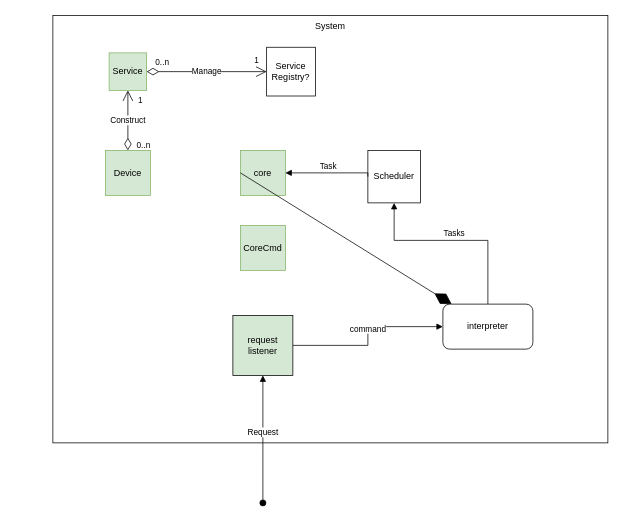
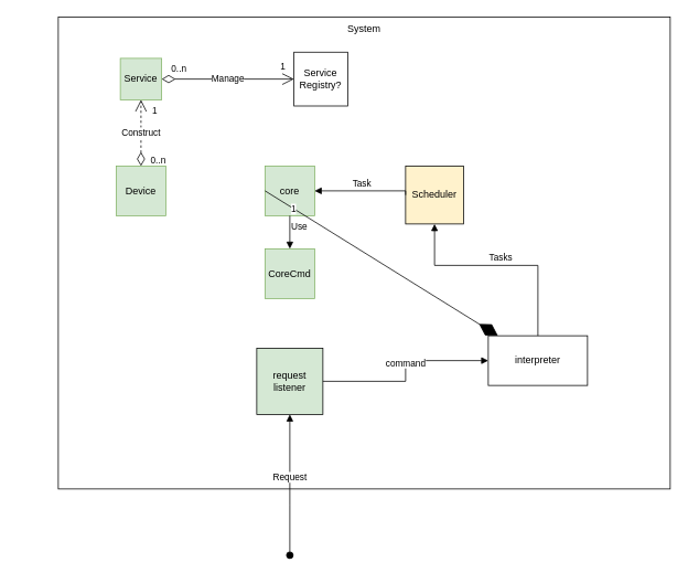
- <mxCell id="8" value="Construct" style="endArrow=open;html=1;endSize=12;startArrow=diamondThin;startSize=14;startFill=0;edgeStyle=orthogonalEdgeStyle;rounded=0;exitX=0.5;exitY=0;exitDx=0;exitDy=0;movable=1;resizable=1;rotatable=1;deletable=1;editable=1;locked=0;connectable=1;entryX=0.5;entryY=1;entryDx=0;entryDy=0;" edge="1" parent="2" source="4" target="5"><mxGeometry relative="1" as="geometry"><mxPoint x="60" y="150" as="sourcePoint" /><mxPoint x="280" y="-100" as="targetPoint" /></mxGeometry></mxCell>
+ <mxCell id="8" value="Construct" style="endArrow=open;html=1;endSize=12;startArrow=diamondThin;startSize=14;startFill=0;edgeStyle=orthogonalEdgeStyle;rounded=0;exitX=0.5;exitY=0;exitDx=0;exitDy=0;movable=1;resizable=1;rotatable=1;deletable=1;editable=1;locked=0;connectable=1;entryX=0.5;entryY=1;entryDx=0;entryDy=0;dashed=1;" edge="1" parent="2" source="4" target="5"><mxGeometry relative="1" as="geometry"><mxPoint x="60" y="150" as="sourcePoint" /><mxPoint x="280" y="-100" as="targetPoint" /></mxGeometry></mxCell>
- <mxCell id="11" value="Scheduler" style="whiteSpace=wrap;html=1;aspect=fixed;movable=1;resizable=1;rotatable=1;deletable=1;editable=1;locked=0;connectable=1;" vertex="1" parent="2"><mxGeometry x="470" y="180" width="70" height="70" as="geometry" /></mxCell>
+ <mxCell id="11" value="Scheduler" style="whiteSpace=wrap;html=1;aspect=fixed;movable=1;resizable=1;rotatable=1;deletable=1;editable=1;locked=0;connectable=1;fillColor=#fff2cc;" vertex="1" parent="2"><mxGeometry x="470" y="180" width="70" height="70" as="geometry" /></mxCell>
+ <mxCell id="18" value="Use" style="endArrow=block;endFill=1;html=1;edgeStyle=orthogonalEdgeStyle;align=left;verticalAlign=top;rounded=0;exitX=0.5;exitY=1;exitDx=0;exitDy=0;entryX=0.5;entryY=0;entryDx=0;entryDy=0;" edge="1" parent="2" source="6" target="17"><mxGeometry x="-1" relative="1" as="geometry"><mxPoint x="320" y="260" as="sourcePoint" /><mxPoint x="480" y="260" as="targetPoint" /></mxGeometry></mxCell>
+ <mxCell id="19" value="1" style="edgeLabel;resizable=0;html=1;align=left;verticalAlign=bottom;" connectable="0" vertex="1" parent="18"><mxGeometry x="-1" relative="1" as="geometry" /></mxCell>
- <mxCell id="14" value="interpreter" style="whiteSpace=wrap;html=1;rounded=1;" vertex="1" parent="2"><mxGeometry x="570" y="385" width="120" height="60" as="geometry" /></mxCell>
+ <mxCell id="14" value="interpreter" style="rounded=0;whiteSpace=wrap;html=1;" vertex="1" parent="2"><mxGeometry x="570" y="385" width="120" height="60" as="geometry" /></mxCell>
